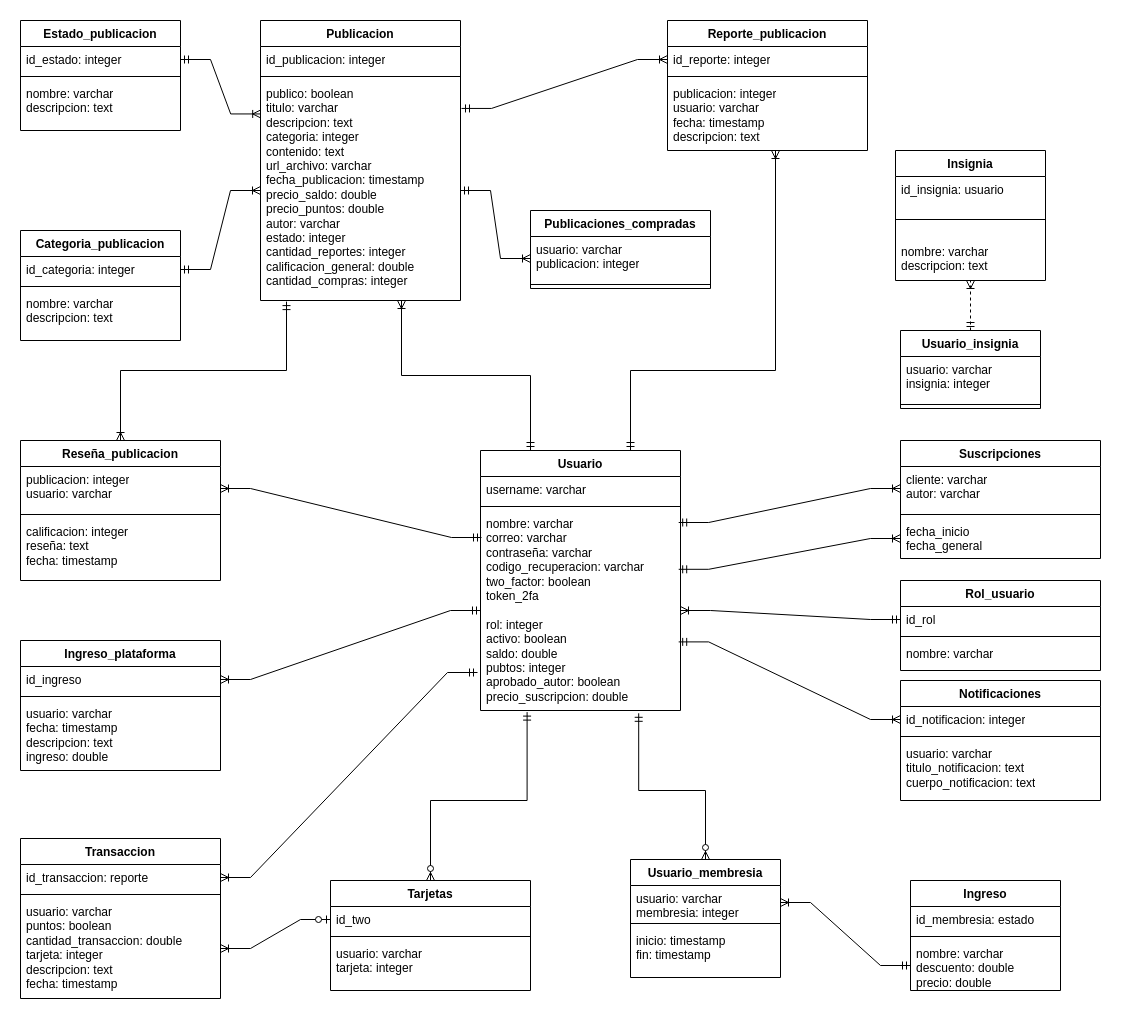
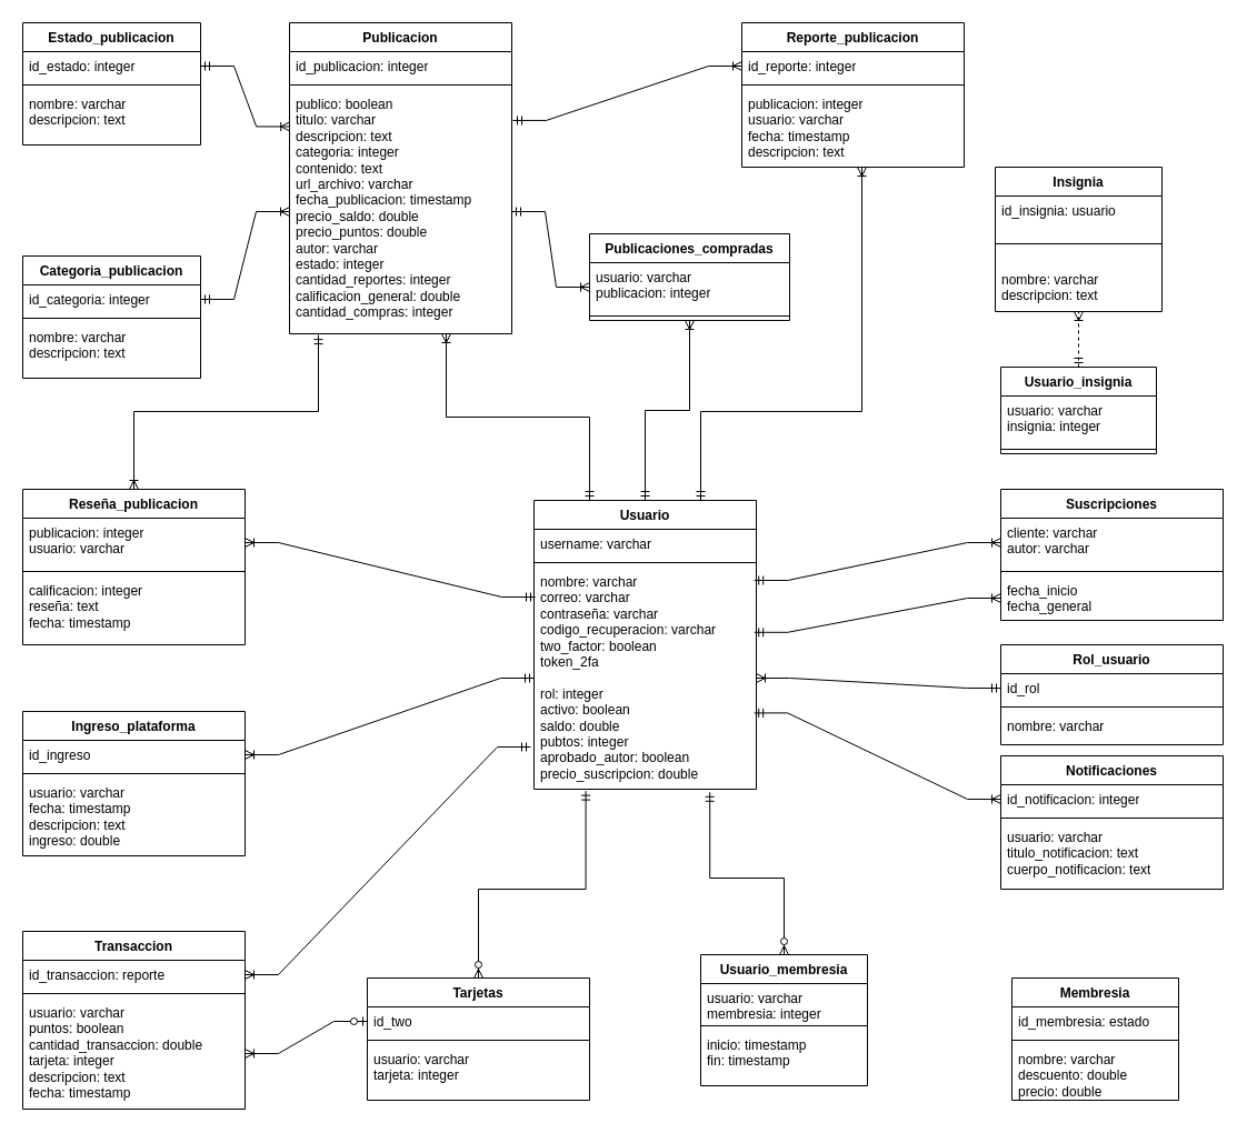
+ <mxCell id="72" value="" style="edgeStyle=orthogonalEdgeStyle;fontSize=12;html=1;endArrow=ERoneToMany;startArrow=ERmandOne;rounded=0;exitX=0.5;exitY=0;exitDx=0;exitDy=0;entryX=0.5;entryY=1;entryDx=0;entryDy=0;" edge="1" parent="1" source="21" target="2"><mxGeometry width="100" height="100" relative="1" as="geometry"><mxPoint x="550" y="430" as="sourcePoint" /><mxPoint x="650" y="330" as="targetPoint" /></mxGeometry></mxCell>
- <mxCell id="44" value="Ingreso" style="swimlane;fontStyle=1;align=center;verticalAlign=top;childLayout=stackLayout;horizontal=1;startSize=26;horizontalStack=0;resizeParent=1;resizeParentMax=0;resizeLast=0;collapsible=1;marginBottom=0;whiteSpace=wrap;html=1;" vertex="1" parent="1"><mxGeometry x="910" y="880" width="150" height="110" as="geometry" /></mxCell>
+ <mxCell id="44" value="Membresia" style="swimlane;fontStyle=1;align=center;verticalAlign=top;childLayout=stackLayout;horizontal=1;startSize=26;horizontalStack=0;resizeParent=1;resizeParentMax=0;resizeLast=0;collapsible=1;marginBottom=0;whiteSpace=wrap;html=1;" vertex="1" parent="1"><mxGeometry x="910" y="880" width="150" height="110" as="geometry" /></mxCell>
- <mxCell id="82" value="" style="edgeStyle=entityRelationEdgeStyle;fontSize=12;html=1;endArrow=ERoneToMany;startArrow=ERmandOne;rounded=0;entryX=1;entryY=0.5;entryDx=0;entryDy=0;exitX=0;exitY=0.5;exitDx=0;exitDy=0;" edge="1" parent="1" source="47" target="49"><mxGeometry width="100" height="100" relative="1" as="geometry"><mxPoint x="780" y="1070" as="sourcePoint" /><mxPoint x="880" y="970" as="targetPoint" /></mxGeometry></mxCell>
